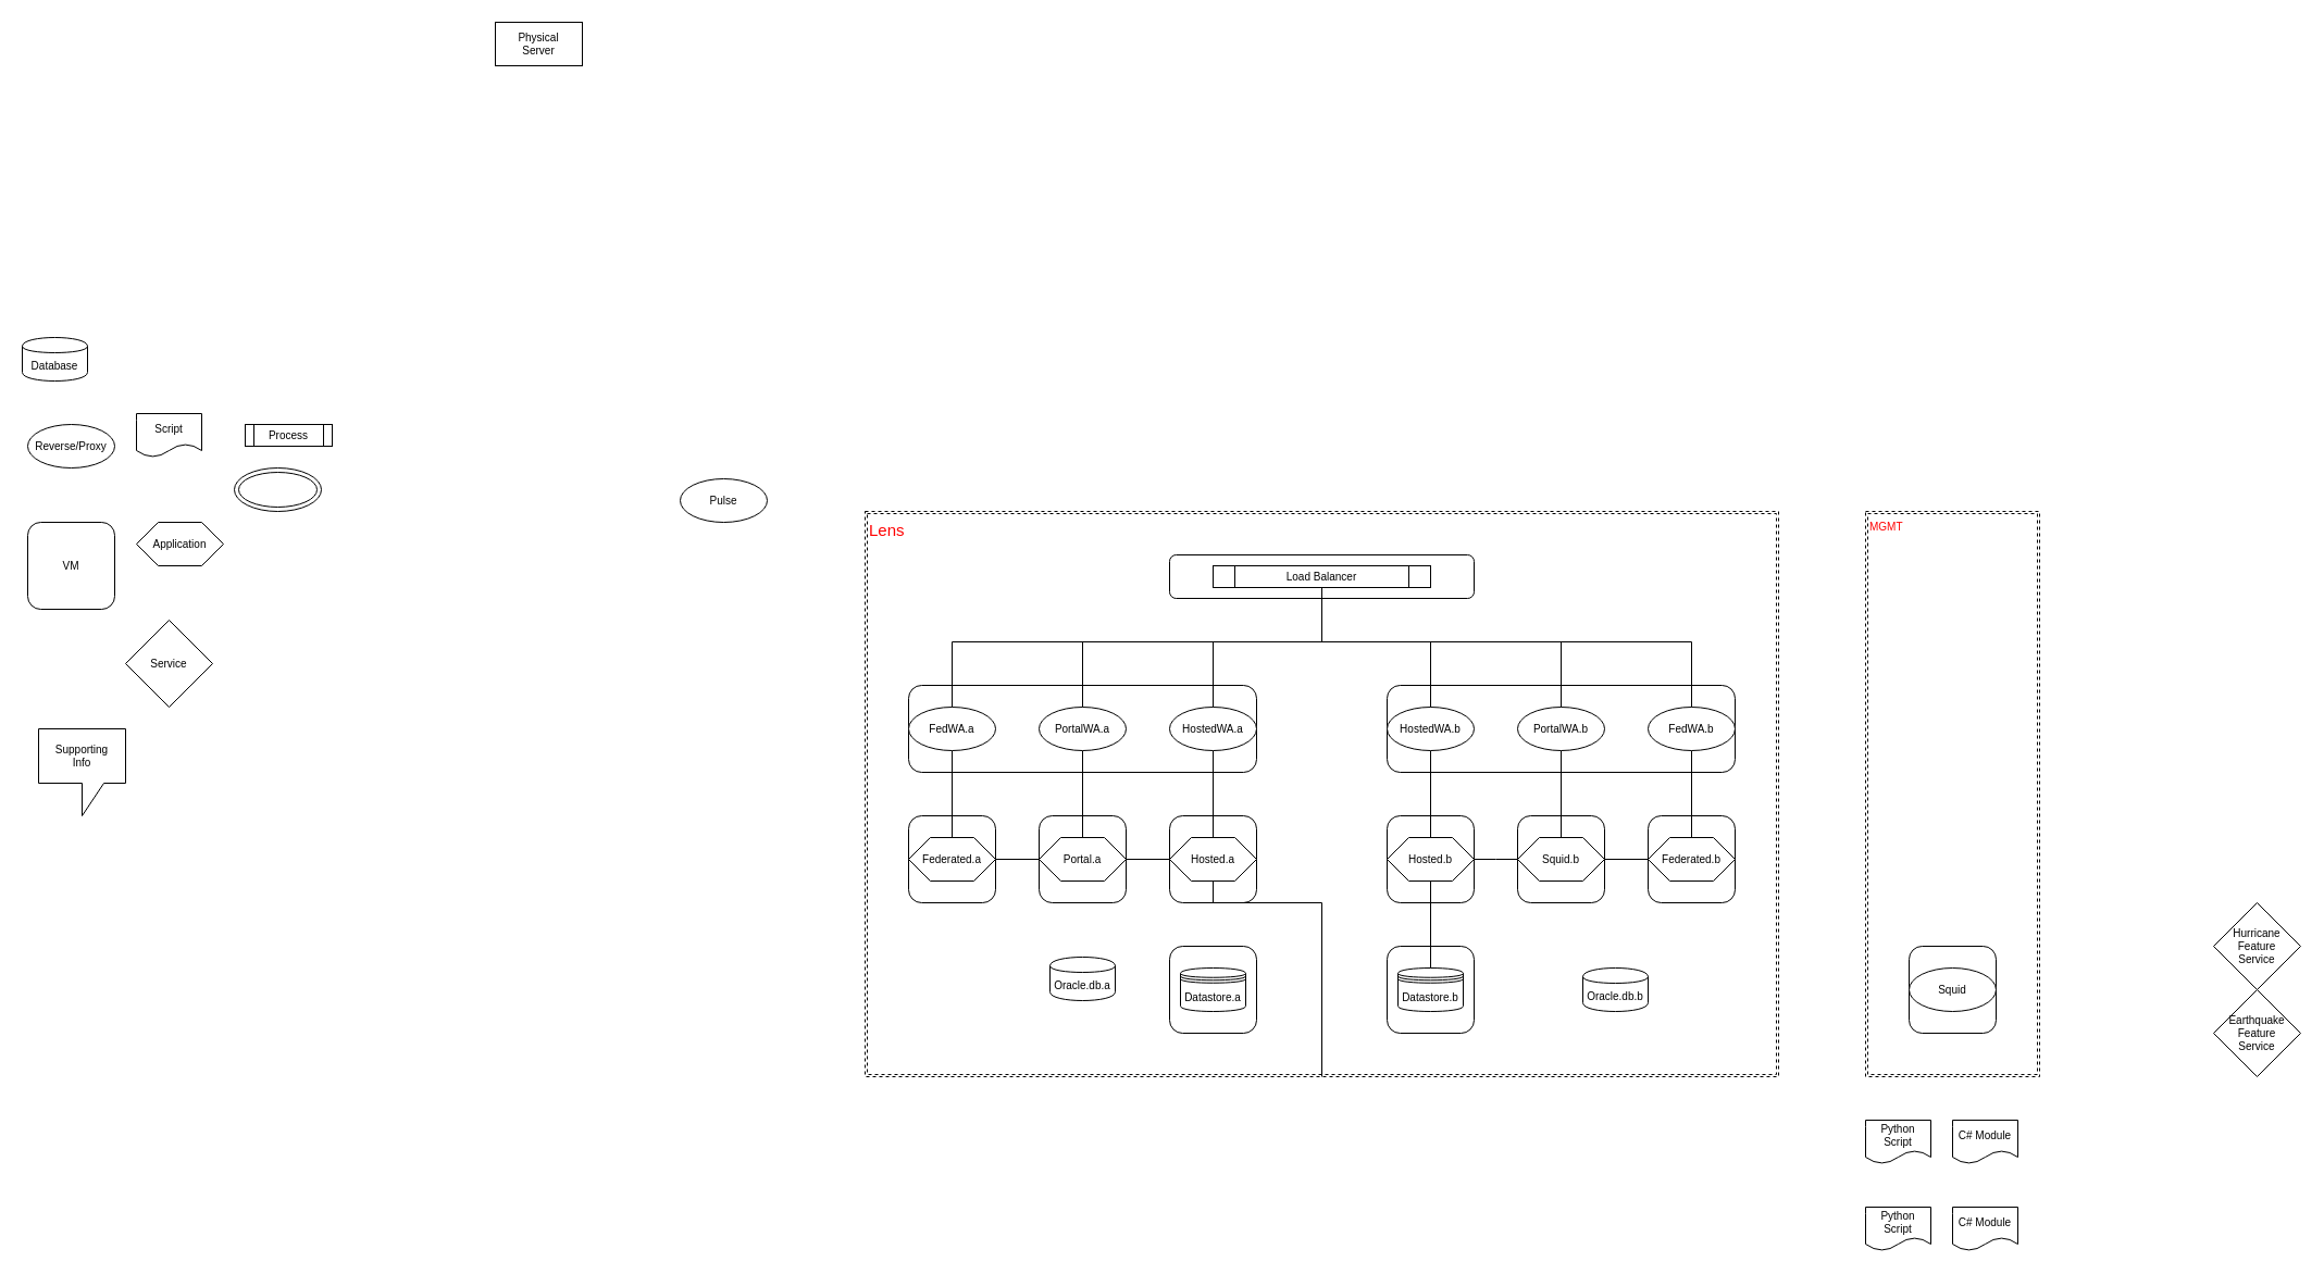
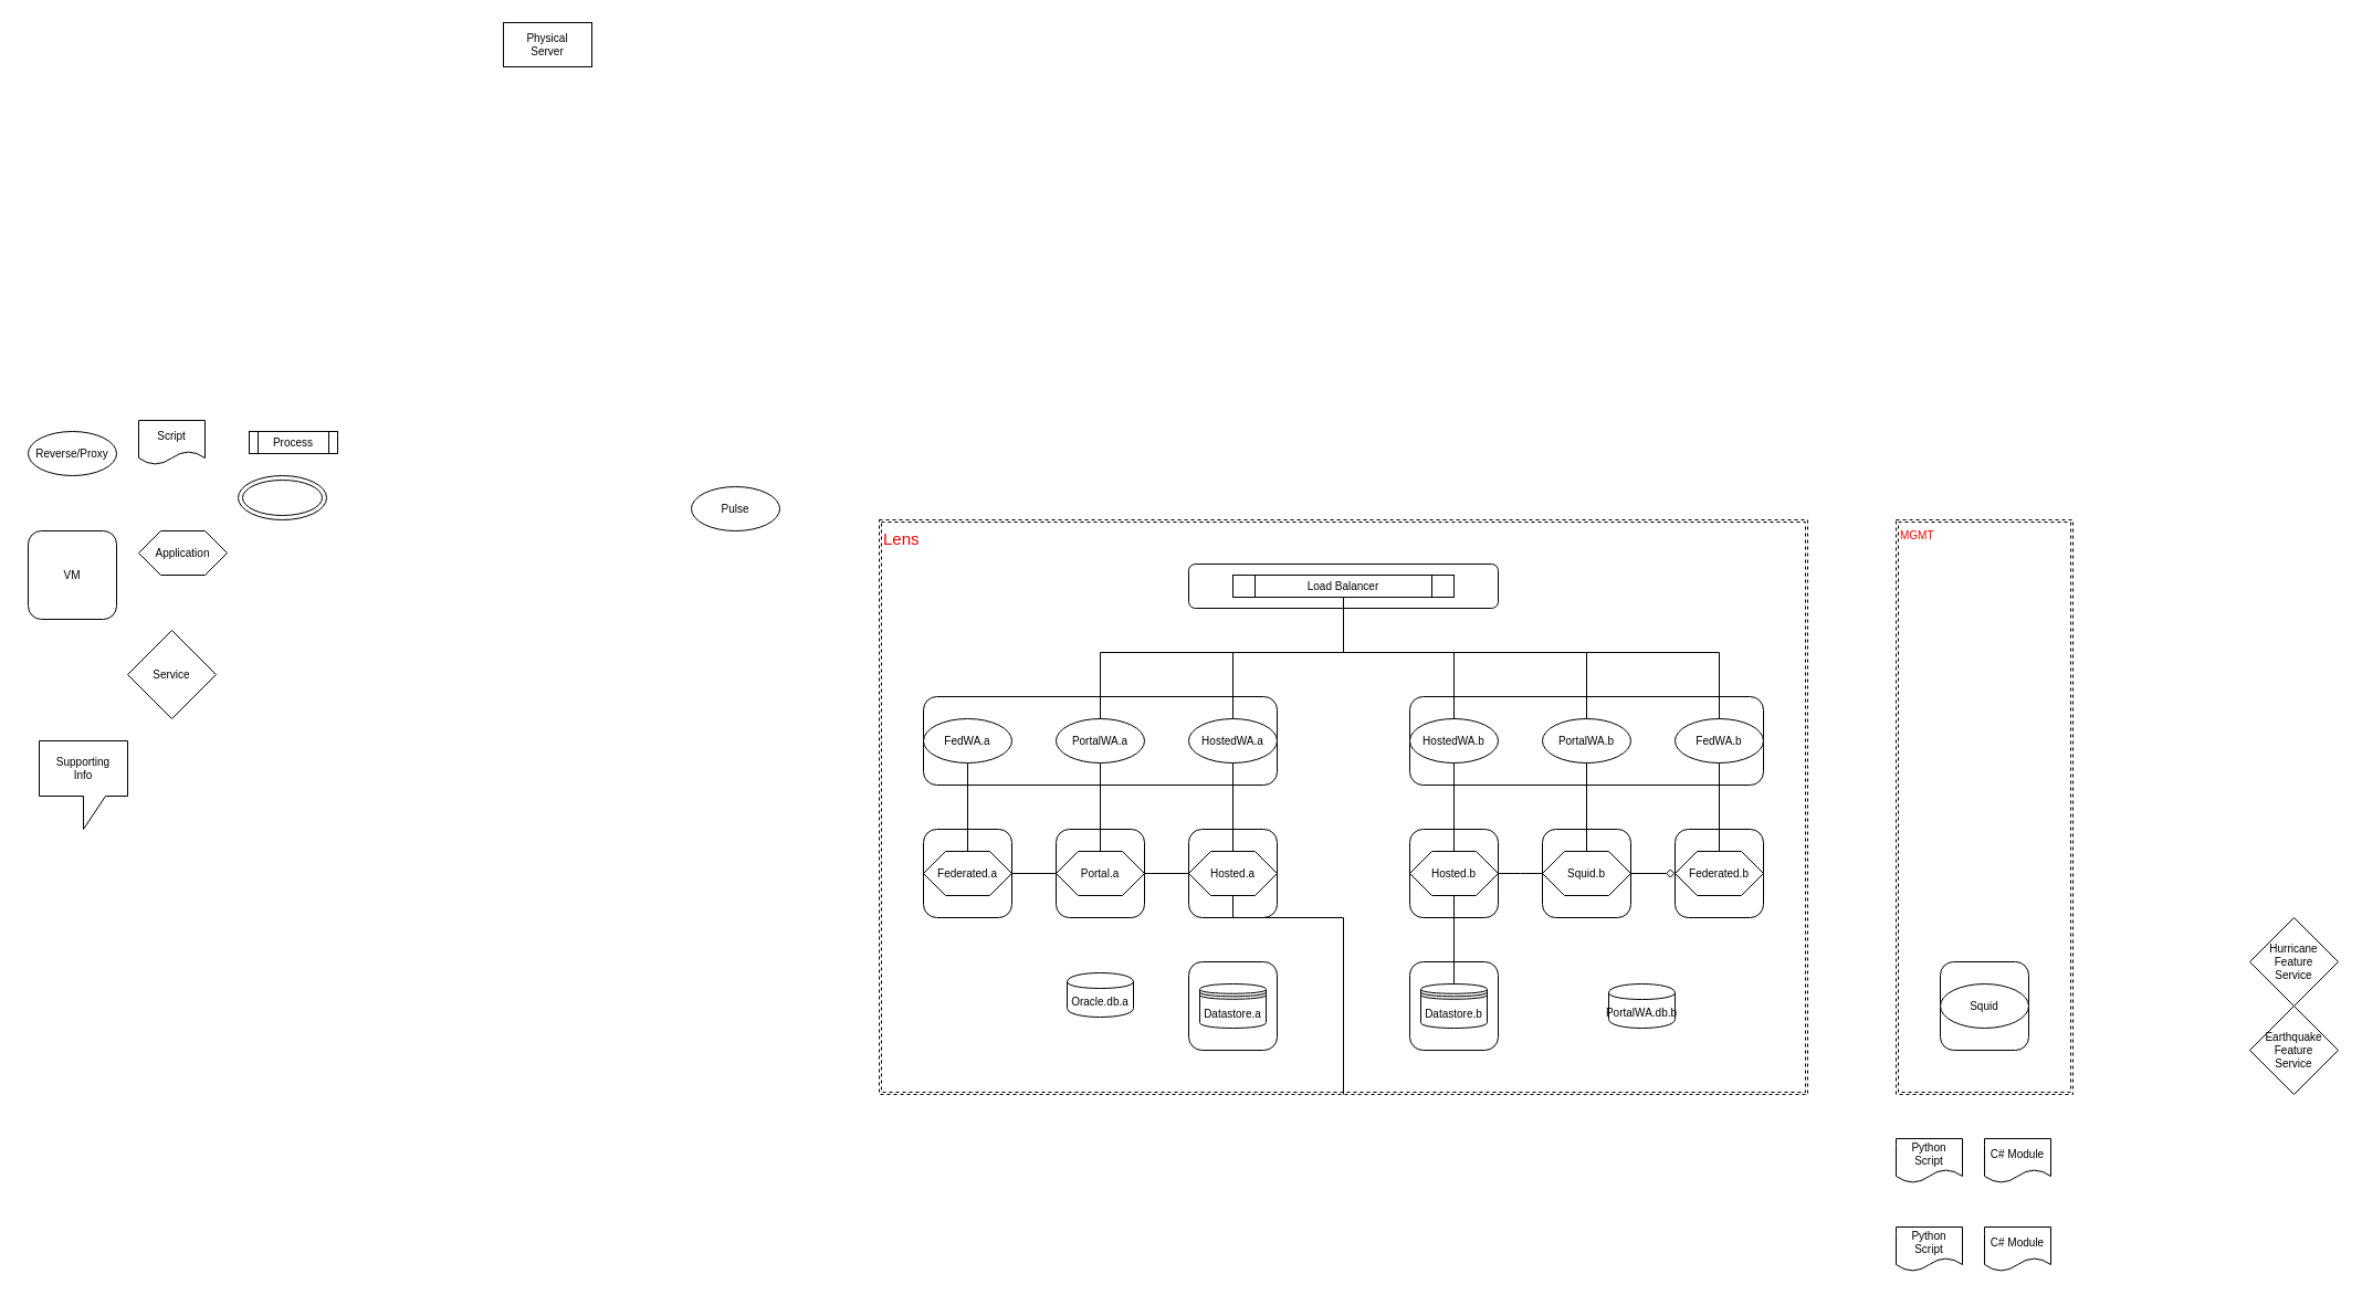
- <mxCell id="7" value="Database" style="shape=cylinder;whiteSpace=wrap;html=1;boundedLbl=1;backgroundOutline=1;fontSize=10;" vertex="1" parent="1"><mxGeometry x="20" y="310" width="60" height="40" as="geometry" /></mxCell>
- <mxCell id="37" style="edgeStyle=orthogonalEdgeStyle;rounded=0;orthogonalLoop=1;jettySize=auto;html=1;exitX=0.5;exitY=0;exitDx=0;exitDy=0;endArrow=none;endFill=0;fontSize=10;entryX=0.5;entryY=1;entryDx=0;entryDy=0;" edge="1" parent="1" source="34" target="5"><mxGeometry relative="1" as="geometry"><mxPoint x="1235" y="580" as="targetPoint" /><Array as="points"><mxPoint x="875" y="590" /><mxPoint x="1215" y="590" /></Array></mxGeometry></mxCell>
- <mxCell id="59" value="" style="edgeStyle=orthogonalEdgeStyle;rounded=0;orthogonalLoop=1;jettySize=auto;html=1;endArrow=none;endFill=0;fontSize=10;" edge="1" source="51" target="56" parent="1"><mxGeometry relative="1" as="geometry" /></mxCell>
+ <mxCell id="59" value="" style="edgeStyle=orthogonalEdgeStyle;rounded=0;orthogonalLoop=1;jettySize=auto;html=1;endArrow=diamond;endFill=0;fontSize=10;" edge="1" source="51" target="56" parent="1"><mxGeometry relative="1" as="geometry" /></mxCell>
- <mxCell id="64" value="Oracle.db.b" style="shape=cylinder;whiteSpace=wrap;html=1;boundedLbl=1;backgroundOutline=1;fontSize=10;" vertex="1" parent="1"><mxGeometry x="1455" y="890" width="60" height="40" as="geometry" /></mxCell>
+ <mxCell id="64" value="PortalWA.db.b" style="shape=cylinder;whiteSpace=wrap;html=1;boundedLbl=1;backgroundOutline=1;fontSize=10;" vertex="1" parent="1"><mxGeometry x="1455" y="890" width="60" height="40" as="geometry" /></mxCell>
